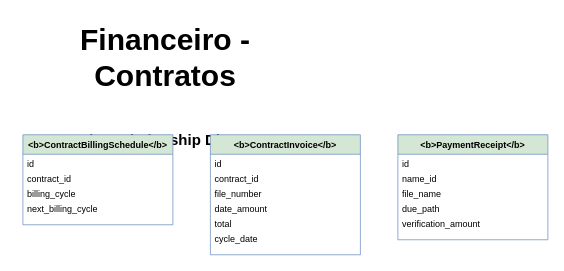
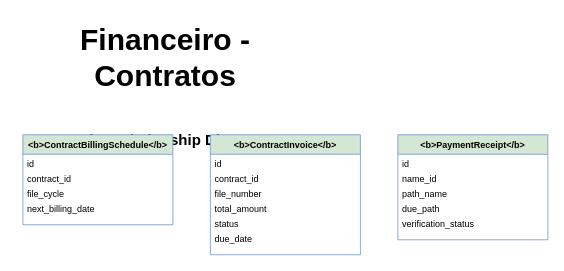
- <mxCell id="6" value="billing_cycle" style="text;align=left;verticalAlign=top;spacingLeft=4;spacingRight=4;overflow=hidden;rotatable=0;points=[[0,0.5],[1,0.5]];portConstraint=eastwest;" vertex="1" parent="3"><mxGeometry y="66" width="200" height="20" as="geometry" /></mxCell>
+ <mxCell id="6" value="file_cycle" style="text;align=left;verticalAlign=top;spacingLeft=4;spacingRight=4;overflow=hidden;rotatable=0;points=[[0,0.5],[1,0.5]];portConstraint=eastwest;" vertex="1" parent="3"><mxGeometry y="66" width="200" height="20" as="geometry" /></mxCell>
- <mxCell id="18" value="file_name" style="text;align=left;verticalAlign=top;spacingLeft=4;spacingRight=4;overflow=hidden;rotatable=0;points=[[0,0.5],[1,0.5]];portConstraint=eastwest;" vertex="1" parent="15"><mxGeometry y="66" width="200" height="20" as="geometry" /></mxCell>
+ <mxCell id="18" value="path_name" style="text;align=left;verticalAlign=top;spacingLeft=4;spacingRight=4;overflow=hidden;rotatable=0;points=[[0,0.5],[1,0.5]];portConstraint=eastwest;" vertex="1" parent="15"><mxGeometry y="66" width="200" height="20" as="geometry" /></mxCell>
- <mxCell id="7" value="next_billing_cycle" style="text;align=left;verticalAlign=top;spacingLeft=4;spacingRight=4;overflow=hidden;rotatable=0;points=[[0,0.5],[1,0.5]];portConstraint=eastwest;" vertex="1" parent="3"><mxGeometry y="86" width="200" height="20" as="geometry" /></mxCell>
+ <mxCell id="7" value="next_billing_date" style="text;align=left;verticalAlign=top;spacingLeft=4;spacingRight=4;overflow=hidden;rotatable=0;points=[[0,0.5],[1,0.5]];portConstraint=eastwest;" vertex="1" parent="3"><mxGeometry y="86" width="200" height="20" as="geometry" /></mxCell>
- <mxCell id="12" value="date_amount" style="text;align=left;verticalAlign=top;spacingLeft=4;spacingRight=4;overflow=hidden;rotatable=0;points=[[0,0.5],[1,0.5]];portConstraint=eastwest;" vertex="1" parent="8"><mxGeometry y="86" width="200" height="20" as="geometry" /></mxCell>
+ <mxCell id="12" value="total_amount" style="text;align=left;verticalAlign=top;spacingLeft=4;spacingRight=4;overflow=hidden;rotatable=0;points=[[0,0.5],[1,0.5]];portConstraint=eastwest;" vertex="1" parent="8"><mxGeometry y="86" width="200" height="20" as="geometry" /></mxCell>
- <mxCell id="13" value="total" style="text;align=left;verticalAlign=top;spacingLeft=4;spacingRight=4;overflow=hidden;rotatable=0;points=[[0,0.5],[1,0.5]];portConstraint=eastwest;" vertex="1" parent="8"><mxGeometry y="106" width="200" height="20" as="geometry" /></mxCell>
+ <mxCell id="13" value="status" style="text;align=left;verticalAlign=top;spacingLeft=4;spacingRight=4;overflow=hidden;rotatable=0;points=[[0,0.5],[1,0.5]];portConstraint=eastwest;" vertex="1" parent="8"><mxGeometry y="106" width="200" height="20" as="geometry" /></mxCell>
- <mxCell id="20" value="verification_amount" style="text;align=left;verticalAlign=top;spacingLeft=4;spacingRight=4;overflow=hidden;rotatable=0;points=[[0,0.5],[1,0.5]];portConstraint=eastwest;" vertex="1" parent="15"><mxGeometry y="106" width="200" height="20" as="geometry" /></mxCell>
+ <mxCell id="20" value="verification_status" style="text;align=left;verticalAlign=top;spacingLeft=4;spacingRight=4;overflow=hidden;rotatable=0;points=[[0,0.5],[1,0.5]];portConstraint=eastwest;" vertex="1" parent="15"><mxGeometry y="106" width="200" height="20" as="geometry" /></mxCell>
- <mxCell id="14" value="cycle_date" style="text;align=left;verticalAlign=top;spacingLeft=4;spacingRight=4;overflow=hidden;rotatable=0;points=[[0,0.5],[1,0.5]];portConstraint=eastwest;" vertex="1" parent="8"><mxGeometry y="126" width="200" height="20" as="geometry" /></mxCell>
+ <mxCell id="14" value="due_date" style="text;align=left;verticalAlign=top;spacingLeft=4;spacingRight=4;overflow=hidden;rotatable=0;points=[[0,0.5],[1,0.5]];portConstraint=eastwest;" vertex="1" parent="8"><mxGeometry y="126" width="200" height="20" as="geometry" /></mxCell>
